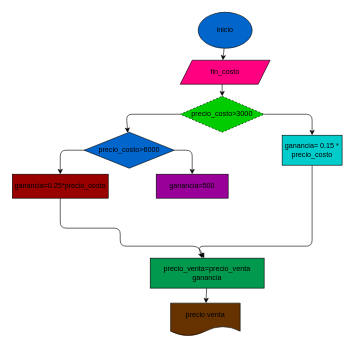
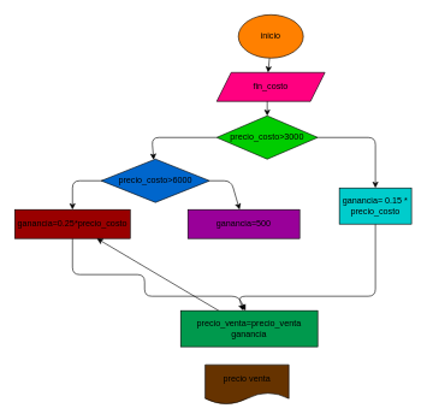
- <mxCell id="3" value="inicio" style="ellipse;whiteSpace=wrap;html=1;fillColor=#0066cc;" vertex="1" parent="1"><mxGeometry x="330" y="20" width="90" height="60" as="geometry" /></mxCell>
+ <mxCell id="3" value="inicio" style="ellipse;whiteSpace=wrap;html=1;fillColor=#FF8000;" vertex="1" parent="1"><mxGeometry x="330" y="20" width="90" height="60" as="geometry" /></mxCell>
- <mxCell id="7" value="precio_costo&amp;gt;3000" style="rhombus;whiteSpace=wrap;html=1;fillColor=#00CC00;dashed=1;" vertex="1" parent="1"><mxGeometry x="300" y="160" width="140" height="60" as="geometry" /></mxCell>
+ <mxCell id="7" value="precio_costo&amp;gt;3000" style="rhombus;whiteSpace=wrap;html=1;fillColor=#00CC00;" vertex="1" parent="1"><mxGeometry x="300" y="160" width="140" height="60" as="geometry" /></mxCell>
- <mxCell id="15" value="ganancia= 0.15 * precio_costo" style="whiteSpace=wrap;html=1;fillColor=#00CCCC;" vertex="1" parent="1"><mxGeometry x="470" y="225" width="100" height="50" as="geometry" /></mxCell>
+ <mxCell id="15" value="ganancia= 0.15 * precio_costo" style="whiteSpace=wrap;html=1;fillColor=#00CCCC;" vertex="1" parent="1"><mxGeometry x="470" y="260" width="100" height="50" as="geometry" /></mxCell>
- <mxCell id="13" value="ganancia=500" style="rounded=0;whiteSpace=wrap;html=1;fillColor=#990099;" vertex="1" parent="1"><mxGeometry x="260" y="290" width="120" height="40" as="geometry" /></mxCell>
+ <mxCell id="13" value="ganancia=500" style="rounded=0;whiteSpace=wrap;html=1;fillColor=#990099;" vertex="1" parent="1"><mxGeometry x="260" y="290" width="155" height="40" as="geometry" /></mxCell>
- <mxCell id="16" value="" style="edgeStyle=none;html=1;" edge="1" parent="1" source="17" target="18"><mxGeometry relative="1" as="geometry" /></mxCell>
+ <mxCell id="16" value="" style="edgeStyle=none;html=1;" edge="1" parent="1" source="17" target="12"><mxGeometry relative="1" as="geometry" /></mxCell>
